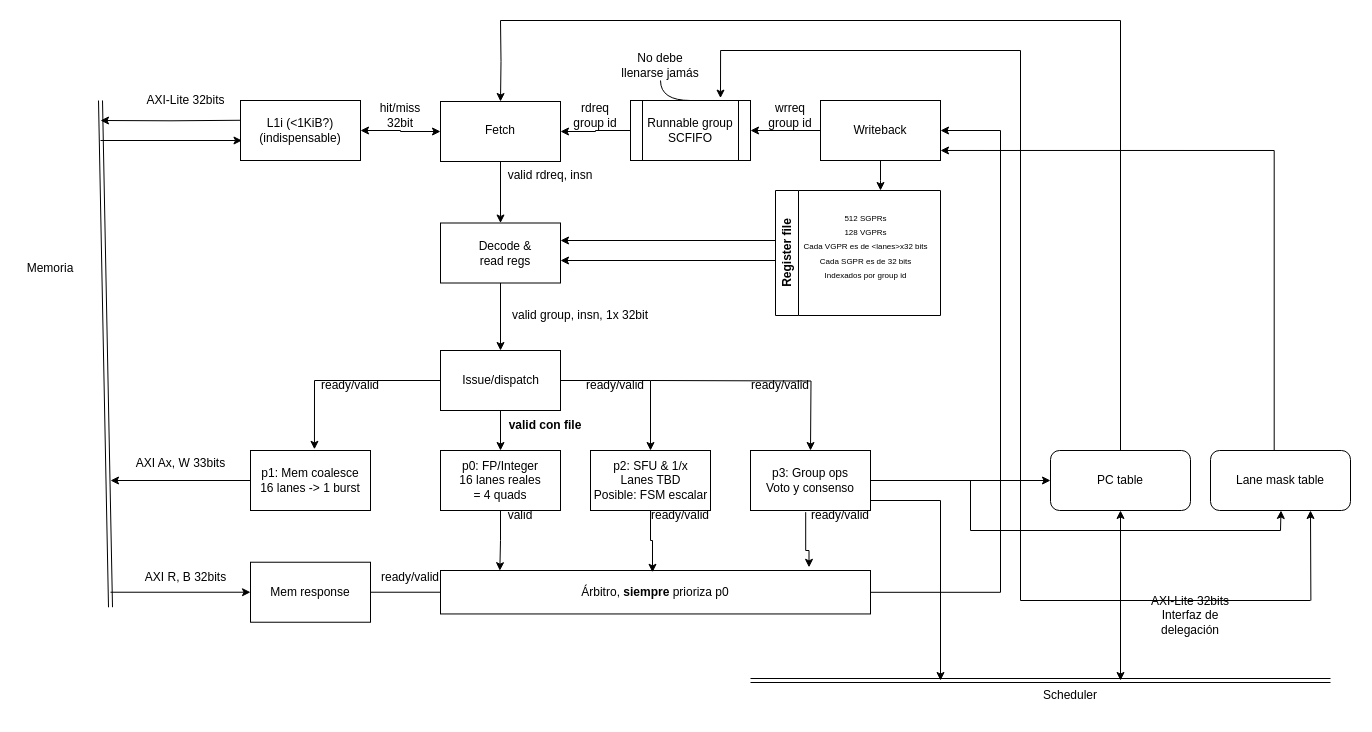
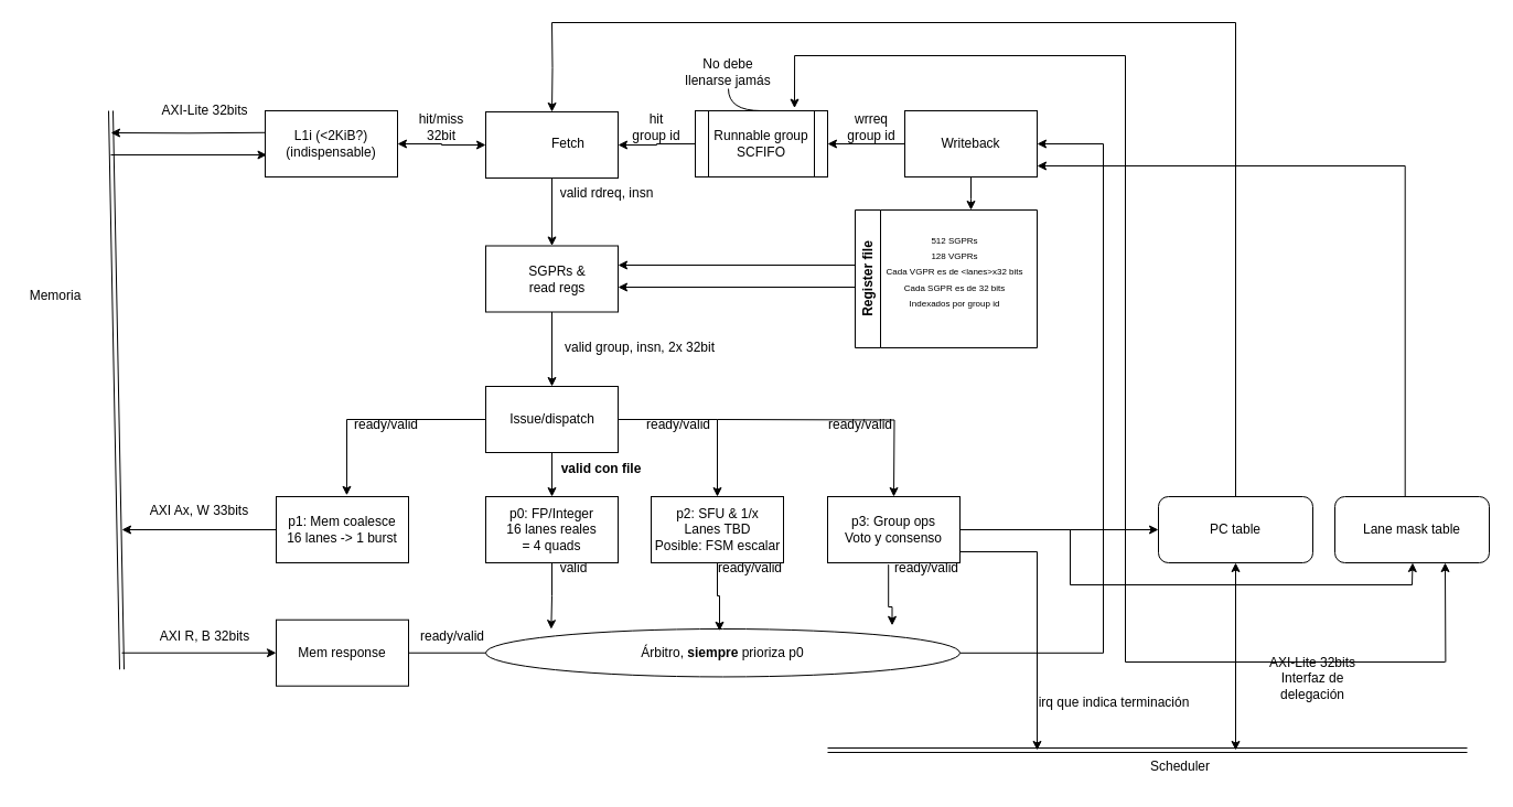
- <mxCell id="28" value="&lt;div&gt;rdreq&lt;br&gt;&lt;/div&gt;&lt;div&gt;group id&lt;br&gt;&lt;/div&gt;" style="text;html=1;align=center;verticalAlign=middle;whiteSpace=wrap;rounded=0;" parent="1" vertex="1"><mxGeometry x="560" y="100" width="70" height="30" as="geometry" /></mxCell>
+ <mxCell id="28" value="&lt;div&gt;hit&lt;br&gt;&lt;/div&gt;&lt;div&gt;group id&lt;br&gt;&lt;/div&gt;" style="text;html=1;align=center;verticalAlign=middle;whiteSpace=wrap;rounded=0;" parent="1" vertex="1"><mxGeometry x="560" y="100" width="70" height="30" as="geometry" /></mxCell>
- <mxCell id="31" value="&lt;div&gt;L1i (&amp;lt;1KiB?)&lt;br&gt;&lt;/div&gt;&lt;div&gt;(indispensable)&lt;br&gt;&lt;/div&gt;" style="text;html=1;align=center;verticalAlign=middle;whiteSpace=wrap;rounded=0;" parent="1" vertex="1"><mxGeometry x="240" y="115" width="120" height="30" as="geometry" /></mxCell>
+ <mxCell id="31" value="&lt;div&gt;L1i (&amp;lt;2KiB?)&lt;br&gt;&lt;/div&gt;&lt;div&gt;(indispensable)&lt;br&gt;&lt;/div&gt;" style="text;html=1;align=center;verticalAlign=middle;whiteSpace=wrap;rounded=0;" parent="1" vertex="1"><mxGeometry x="240" y="115" width="120" height="30" as="geometry" /></mxCell>
- <mxCell id="10" value="Fetch" style="text;html=1;align=center;verticalAlign=middle;whiteSpace=wrap;rounded=0;" parent="1" vertex="1"><mxGeometry x="465" y="115" width="70" height="30" as="geometry" /></mxCell>
+ <mxCell id="10" value="Fetch" style="text;html=1;align=center;verticalAlign=middle;whiteSpace=wrap;rounded=0;" parent="1" vertex="1"><mxGeometry x="480" y="115" width="70" height="30" as="geometry" /></mxCell>
- <mxCell id="38" value="Decode &amp;amp; read regs" style="text;html=1;align=center;verticalAlign=middle;whiteSpace=wrap;rounded=0;" parent="1" vertex="1"><mxGeometry x="475" y="237.5" width="60" height="30" as="geometry" /></mxCell>
+ <mxCell id="38" value="SGPRs &amp;amp; read regs" style="text;html=1;align=center;verticalAlign=middle;whiteSpace=wrap;rounded=0;" parent="1" vertex="1"><mxGeometry x="475" y="237.5" width="60" height="30" as="geometry" /></mxCell>
- <mxCell id="23" value="valid group, insn, 1x 32bit" style="text;html=1;align=center;verticalAlign=middle;whiteSpace=wrap;rounded=0;" parent="1" vertex="1"><mxGeometry x="510" y="300" width="140" height="30" as="geometry" /></mxCell>
+ <mxCell id="23" value="valid group, insn, 2x 32bit" style="text;html=1;align=center;verticalAlign=middle;whiteSpace=wrap;rounded=0;" parent="1" vertex="1"><mxGeometry x="510" y="300" width="140" height="30" as="geometry" /></mxCell>
- <mxCell id="51" value="Árbitro, &lt;b&gt;siempre&lt;/b&gt; prioriza p0" style="rounded=0;whiteSpace=wrap;html=1;" parent="1" vertex="1"><mxGeometry x="440" y="570" width="430" height="43.45" as="geometry" /></mxCell>
+ <mxCell id="51" value="Árbitro, &lt;b&gt;siempre&lt;/b&gt; prioriza p0" style="ellipse;whiteSpace=wrap;html=1;" parent="1" vertex="1"><mxGeometry x="440" y="570" width="430" height="43.45" as="geometry" /></mxCell>
+ <mxCell id="81" value="irq que indica terminación" style="text;html=1;align=center;verticalAlign=middle;whiteSpace=wrap;rounded=0;" parent="1" vertex="1"><mxGeometry x="940" y="621.73" width="140" height="30" as="geometry" /></mxCell>
